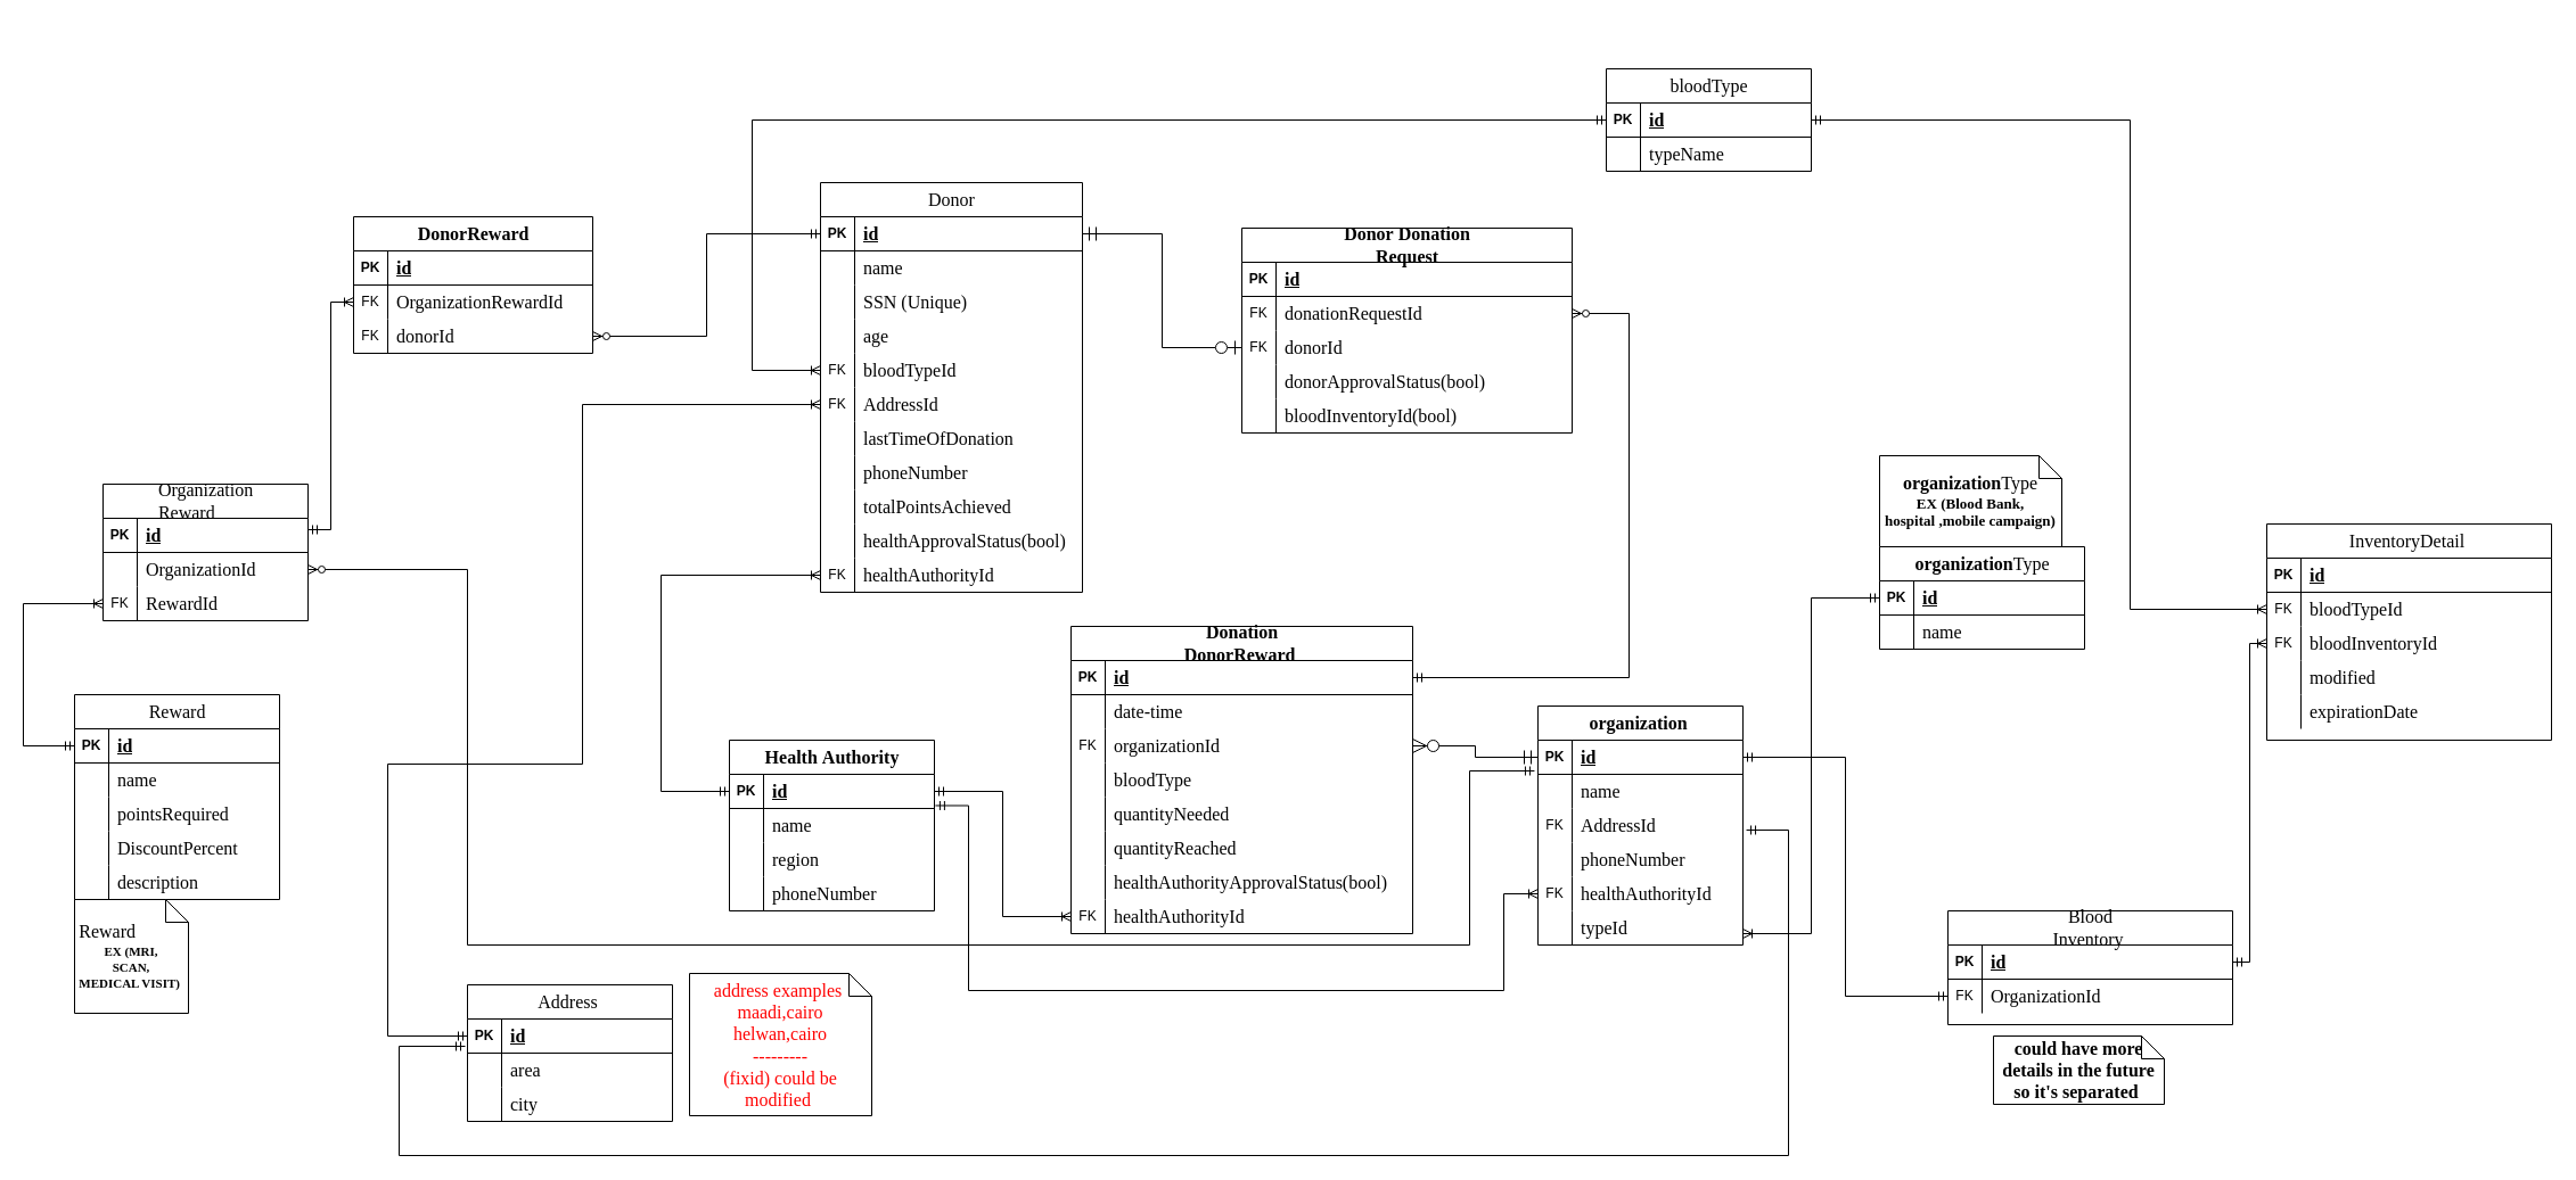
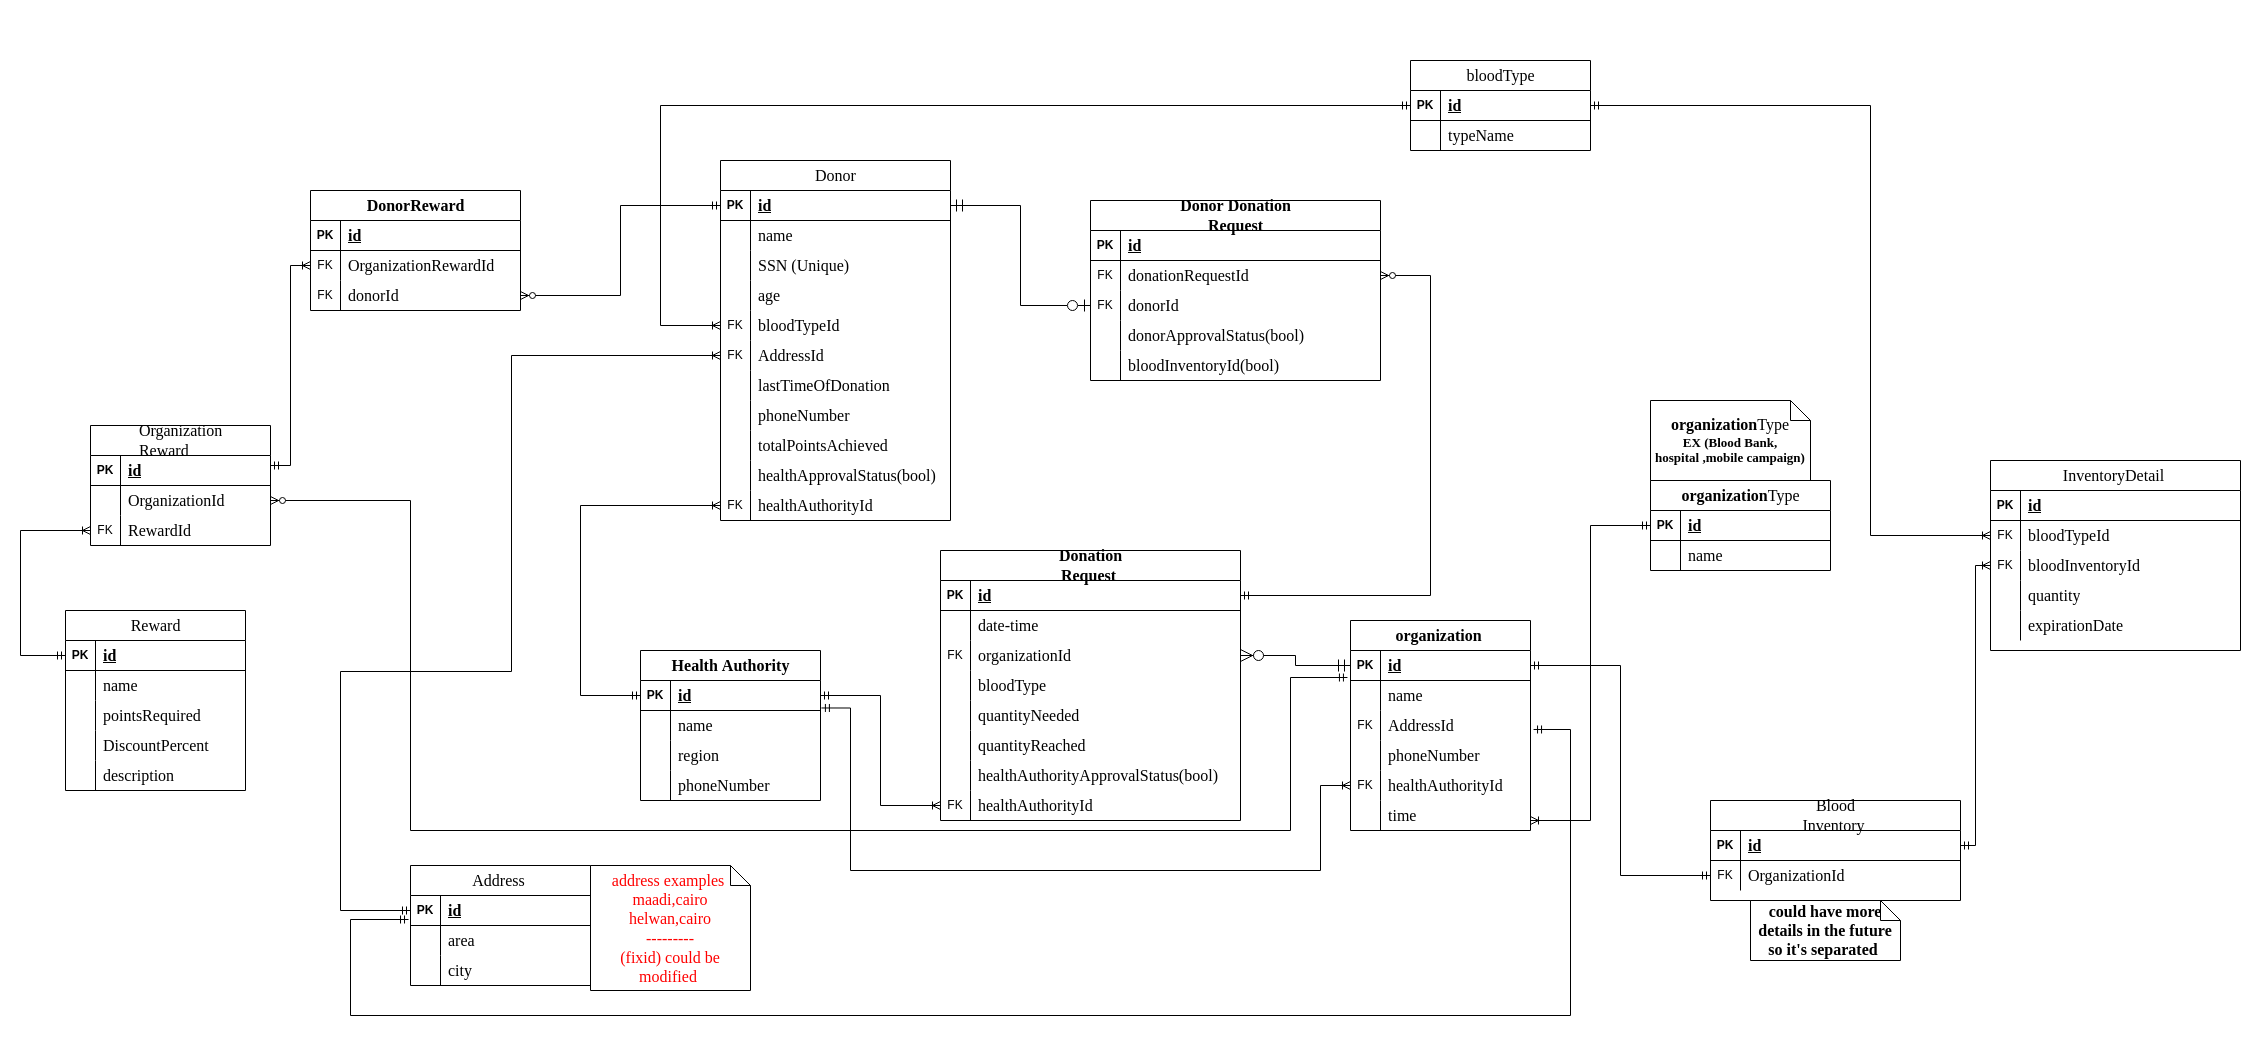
- <mxCell id="68" value="&lt;font face=&quot;Times New Roman&quot;&gt;&lt;span style=&quot;font-size: 16px; text-wrap-mode: wrap;&quot;&gt;Donation DonorReward&amp;nbsp;&lt;/span&gt;&lt;/font&gt;" style="shape=table;startSize=30;container=1;collapsible=1;childLayout=tableLayout;fixedRows=1;rowLines=0;fontStyle=1;align=center;resizeLast=1;html=1;" parent="1" vertex="1"><mxGeometry x="940" y="550" width="300" height="270" as="geometry" /></mxCell>
+ <mxCell id="68" value="&lt;font face=&quot;Times New Roman&quot;&gt;&lt;span style=&quot;font-size: 16px; text-wrap-mode: wrap;&quot;&gt;Donation Request&amp;nbsp;&lt;/span&gt;&lt;/font&gt;" style="shape=table;startSize=30;container=1;collapsible=1;childLayout=tableLayout;fixedRows=1;rowLines=0;fontStyle=1;align=center;resizeLast=1;html=1;" parent="1" vertex="1"><mxGeometry x="940" y="550" width="300" height="270" as="geometry" /></mxCell>
- <mxCell id="207" value="&lt;span style=&quot;font-family: &amp;quot;Times New Roman&amp;quot;; font-size: 16px;&quot;&gt;modified&lt;/span&gt;" style="shape=partialRectangle;connectable=0;fillColor=none;top=0;left=0;bottom=0;right=0;align=left;spacingLeft=6;overflow=hidden;whiteSpace=wrap;html=1;" parent="205" vertex="1"><mxGeometry x="30" width="220" height="30" as="geometry"><mxRectangle width="220" height="30" as="alternateBounds" /></mxGeometry></mxCell>
+ <mxCell id="207" value="&lt;span style=&quot;font-family: &amp;quot;Times New Roman&amp;quot;; font-size: 16px;&quot;&gt;quantity&lt;/span&gt;" style="shape=partialRectangle;connectable=0;fillColor=none;top=0;left=0;bottom=0;right=0;align=left;spacingLeft=6;overflow=hidden;whiteSpace=wrap;html=1;" parent="205" vertex="1"><mxGeometry x="30" width="220" height="30" as="geometry"><mxRectangle width="220" height="30" as="alternateBounds" /></mxGeometry></mxCell>
- <mxCell id="54" value="&lt;font face=&quot;Times New Roman&quot;&gt;&lt;span style=&quot;font-size: 16px;&quot;&gt;typeId&lt;/span&gt;&lt;/font&gt;" style="shape=partialRectangle;connectable=0;fillColor=none;top=0;left=0;bottom=0;right=0;align=left;spacingLeft=6;overflow=hidden;whiteSpace=wrap;html=1;" parent="52" vertex="1"><mxGeometry x="30" width="150" height="30" as="geometry"><mxRectangle width="150" height="30" as="alternateBounds" /></mxGeometry></mxCell>
+ <mxCell id="54" value="&lt;font face=&quot;Times New Roman&quot;&gt;&lt;span style=&quot;font-size: 16px;&quot;&gt;time&lt;/span&gt;&lt;/font&gt;" style="shape=partialRectangle;connectable=0;fillColor=none;top=0;left=0;bottom=0;right=0;align=left;spacingLeft=6;overflow=hidden;whiteSpace=wrap;html=1;" parent="52" vertex="1"><mxGeometry x="30" width="150" height="30" as="geometry"><mxRectangle width="150" height="30" as="alternateBounds" /></mxGeometry></mxCell>
- <mxCell id="179" value="&lt;div style=&quot;text-align: left;&quot;&gt;&lt;font face=&quot;Times New Roman&quot;&gt;&lt;span style=&quot;font-size: 16px;&quot;&gt;Reward&lt;/span&gt;&lt;/font&gt;&lt;/div&gt;&lt;font style=&quot;font-size: 11px;&quot; face=&quot;Times New Roman&quot;&gt;&lt;b style=&quot;&quot;&gt;EX (MRI,&lt;/b&gt;&lt;/font&gt;&lt;div&gt;&lt;font style=&quot;font-size: 11px;&quot; face=&quot;Times New Roman&quot;&gt;&lt;b&gt;SCAN,&lt;/b&gt;&lt;/font&gt;&lt;/div&gt;&lt;div&gt;&lt;font style=&quot;font-size: 11px;&quot; face=&quot;Times New Roman&quot;&gt;&lt;b style=&quot;&quot;&gt;MEDICAL VISIT)&amp;nbsp;&lt;/b&gt;&lt;/font&gt;&lt;/div&gt;" style="shape=note;size=20;whiteSpace=wrap;html=1;" parent="1" vertex="1"><mxGeometry x="65" y="790" width="100" height="100" as="geometry" /></mxCell>
- <mxCell id="214" value="&lt;font style=&quot;color: light-dark(rgb(255, 0, 0), rgb(237, 237, 237));&quot; face=&quot;Times New Roman&quot;&gt;&lt;span style=&quot;font-size: 16px;&quot;&gt;address examples&amp;nbsp;&lt;/span&gt;&lt;/font&gt;&lt;div&gt;&lt;font style=&quot;color: light-dark(rgb(255, 0, 0), rgb(237, 237, 237));&quot; face=&quot;Times New Roman&quot;&gt;&lt;span style=&quot;font-size: 16px;&quot;&gt;maadi,cairo&lt;/span&gt;&lt;/font&gt;&lt;/div&gt;&lt;div&gt;&lt;font style=&quot;color: light-dark(rgb(255, 0, 0), rgb(237, 237, 237));&quot; face=&quot;Times New Roman&quot;&gt;&lt;span style=&quot;font-size: 16px;&quot;&gt;helwan,cairo&lt;/span&gt;&lt;/font&gt;&lt;/div&gt;&lt;div&gt;&lt;font style=&quot;color: light-dark(rgb(255, 0, 0), rgb(237, 237, 237));&quot; face=&quot;Times New Roman&quot;&gt;&lt;span style=&quot;font-size: 16px;&quot;&gt;---------&lt;/span&gt;&lt;/font&gt;&lt;/div&gt;&lt;div&gt;&lt;font style=&quot;color: light-dark(rgb(255, 0, 0), rgb(237, 237, 237));&quot; face=&quot;Times New Roman&quot;&gt;&lt;span style=&quot;font-size: 16px;&quot;&gt;(fixid) could be modified&amp;nbsp;&lt;/span&gt;&lt;/font&gt;&lt;/div&gt;" style="shape=note;size=20;whiteSpace=wrap;html=1;" parent="1" vertex="1"><mxGeometry x="605" y="855" width="160" height="125" as="geometry" /></mxCell>
+ <mxCell id="214" value="&lt;font style=&quot;color: light-dark(rgb(255, 0, 0), rgb(237, 237, 237));&quot; face=&quot;Times New Roman&quot;&gt;&lt;span style=&quot;font-size: 16px;&quot;&gt;address examples&amp;nbsp;&lt;/span&gt;&lt;/font&gt;&lt;div&gt;&lt;font style=&quot;color: light-dark(rgb(255, 0, 0), rgb(237, 237, 237));&quot; face=&quot;Times New Roman&quot;&gt;&lt;span style=&quot;font-size: 16px;&quot;&gt;maadi,cairo&lt;/span&gt;&lt;/font&gt;&lt;/div&gt;&lt;div&gt;&lt;font style=&quot;color: light-dark(rgb(255, 0, 0), rgb(237, 237, 237));&quot; face=&quot;Times New Roman&quot;&gt;&lt;span style=&quot;font-size: 16px;&quot;&gt;helwan,cairo&lt;/span&gt;&lt;/font&gt;&lt;/div&gt;&lt;div&gt;&lt;font style=&quot;color: light-dark(rgb(255, 0, 0), rgb(237, 237, 237));&quot; face=&quot;Times New Roman&quot;&gt;&lt;span style=&quot;font-size: 16px;&quot;&gt;---------&lt;/span&gt;&lt;/font&gt;&lt;/div&gt;&lt;div&gt;&lt;font style=&quot;color: light-dark(rgb(255, 0, 0), rgb(237, 237, 237));&quot; face=&quot;Times New Roman&quot;&gt;&lt;span style=&quot;font-size: 16px;&quot;&gt;(fixid) could be modified&amp;nbsp;&lt;/span&gt;&lt;/font&gt;&lt;/div&gt;" style="shape=note;size=20;whiteSpace=wrap;html=1;" parent="1" vertex="1"><mxGeometry x="590" y="865" width="160" height="125" as="geometry" /></mxCell>
- <mxCell id="213" value="&lt;font face=&quot;Times New Roman&quot;&gt;&lt;span style=&quot;font-size: 16px;&quot;&gt;&lt;b&gt;could have more details in the future so it's separated&amp;nbsp;&lt;/b&gt;&lt;/span&gt;&lt;/font&gt;" style="shape=note;size=20;whiteSpace=wrap;html=1;" parent="1" vertex="1"><mxGeometry x="1750" y="910" width="150" height="60" as="geometry" /></mxCell>
+ <mxCell id="213" value="&lt;font face=&quot;Times New Roman&quot;&gt;&lt;span style=&quot;font-size: 16px;&quot;&gt;&lt;b&gt;could have more details in the future so it's separated&amp;nbsp;&lt;/b&gt;&lt;/span&gt;&lt;/font&gt;" style="shape=note;size=20;whiteSpace=wrap;html=1;" parent="1" vertex="1"><mxGeometry x="1750" y="900" width="150" height="60" as="geometry" /></mxCell>
